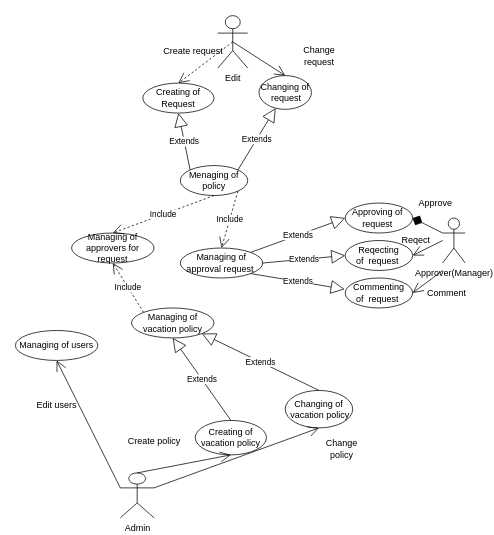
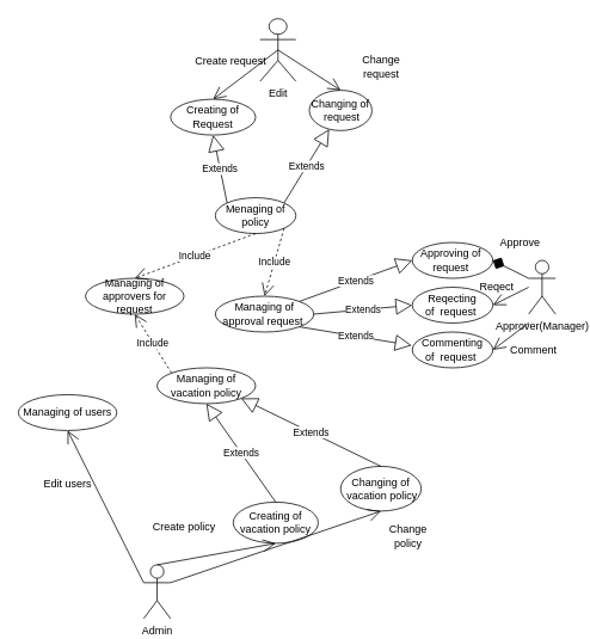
- <mxCell id="24" value="" style="endArrow=open;endFill=1;endSize=12;html=1;entryX=0.5;entryY=0;entryDx=0;entryDy=0;exitX=0.5;exitY=0.5;exitDx=0;exitDy=0;exitPerimeter=0;dashed=1;" edge="1" parent="1" source="3" target="16"><mxGeometry width="160" relative="1" as="geometry"><mxPoint x="630" y="350" as="sourcePoint" /><mxPoint x="590" y="330" as="targetPoint" /></mxGeometry></mxCell>
+ <mxCell id="24" value="" style="endArrow=open;endFill=1;endSize=12;html=1;entryX=0.5;entryY=0;entryDx=0;entryDy=0;exitX=0.5;exitY=0.5;exitDx=0;exitDy=0;exitPerimeter=0;" edge="1" parent="1" source="3" target="16"><mxGeometry width="160" relative="1" as="geometry"><mxPoint x="630" y="350" as="sourcePoint" /><mxPoint x="590" y="330" as="targetPoint" /></mxGeometry></mxCell>
- <mxCell id="2" value="Admin&lt;br&gt;" style="shape=umlActor;verticalLabelPosition=bottom;labelBackgroundColor=#ffffff;verticalAlign=top;html=1;" vertex="1" parent="1"><mxGeometry x="160" y="630" width="45" height="60" as="geometry" /></mxCell>
+ <mxCell id="2" value="Admin&lt;br&gt;" style="shape=umlActor;verticalLabelPosition=bottom;labelBackgroundColor=#ffffff;verticalAlign=top;html=1;" vertex="1" parent="1"><mxGeometry x="160" y="630" width="30" height="60" as="geometry" /></mxCell>
